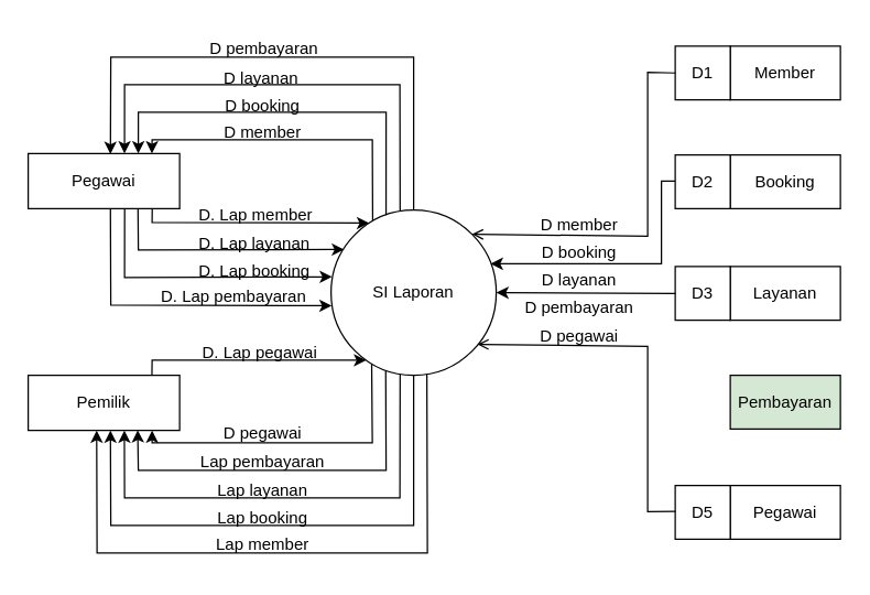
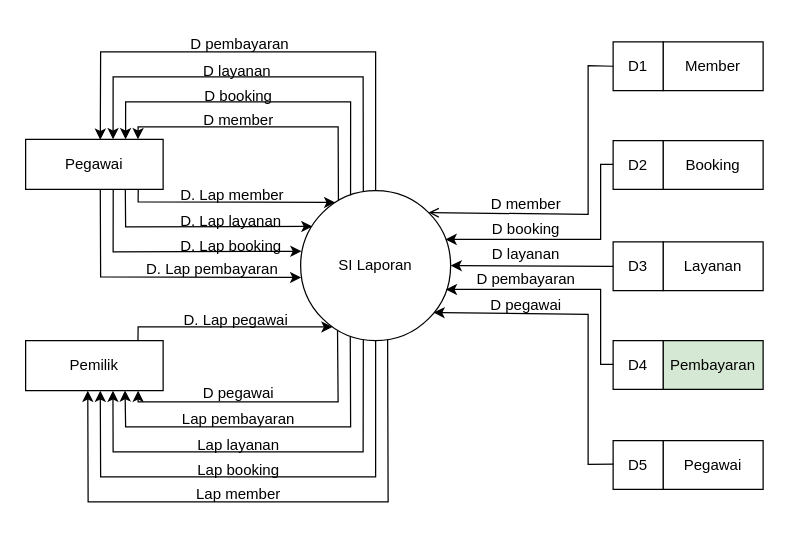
+ <mxCell id="17" value="" style="endArrow=classic;html=1;rounded=0;exitX=0.002;exitY=0.485;exitDx=0;exitDy=0;entryX=0.968;entryY=0.659;entryDx=0;entryDy=0;entryPerimeter=0;exitPerimeter=0;" edge="1" parent="1" source="12" target="2"><mxGeometry width="50" height="50" relative="1" as="geometry"><mxPoint x="474" y="292" as="sourcePoint" /><mxPoint x="344" y="291" as="targetPoint" /><Array as="points"><mxPoint x="480" y="291" /><mxPoint x="480" y="231" /></Array></mxGeometry></mxCell>
- <mxCell id="19" value="" style="endArrow=open;html=1;rounded=0;exitX=0.007;exitY=0.483;exitDx=0;exitDy=0;entryX=0.886;entryY=0.813;entryDx=0;entryDy=0;entryPerimeter=0;exitPerimeter=0;" edge="1" parent="1" source="14" target="2"><mxGeometry width="50" height="50" relative="1" as="geometry"><mxPoint x="478" y="373" as="sourcePoint" /><mxPoint x="344" y="312" as="targetPoint" /><Array as="points"><mxPoint x="470" y="371" /><mxPoint x="470" y="251" /></Array></mxGeometry></mxCell>
+ <mxCell id="19" value="" style="endArrow=classic;html=1;rounded=0;exitX=0.007;exitY=0.483;exitDx=0;exitDy=0;entryX=0.886;entryY=0.813;entryDx=0;entryDy=0;entryPerimeter=0;exitPerimeter=0;" edge="1" parent="1" source="14" target="2"><mxGeometry width="50" height="50" relative="1" as="geometry"><mxPoint x="478" y="373" as="sourcePoint" /><mxPoint x="344" y="312" as="targetPoint" /><Array as="points"><mxPoint x="470" y="371" /><mxPoint x="470" y="251" /></Array></mxGeometry></mxCell>
+ <mxCell id="12" value="D4" style="rounded=0;whiteSpace=wrap;html=1;" vertex="1" parent="1"><mxGeometry x="490" y="272" width="40" height="39" as="geometry" /></mxCell>
